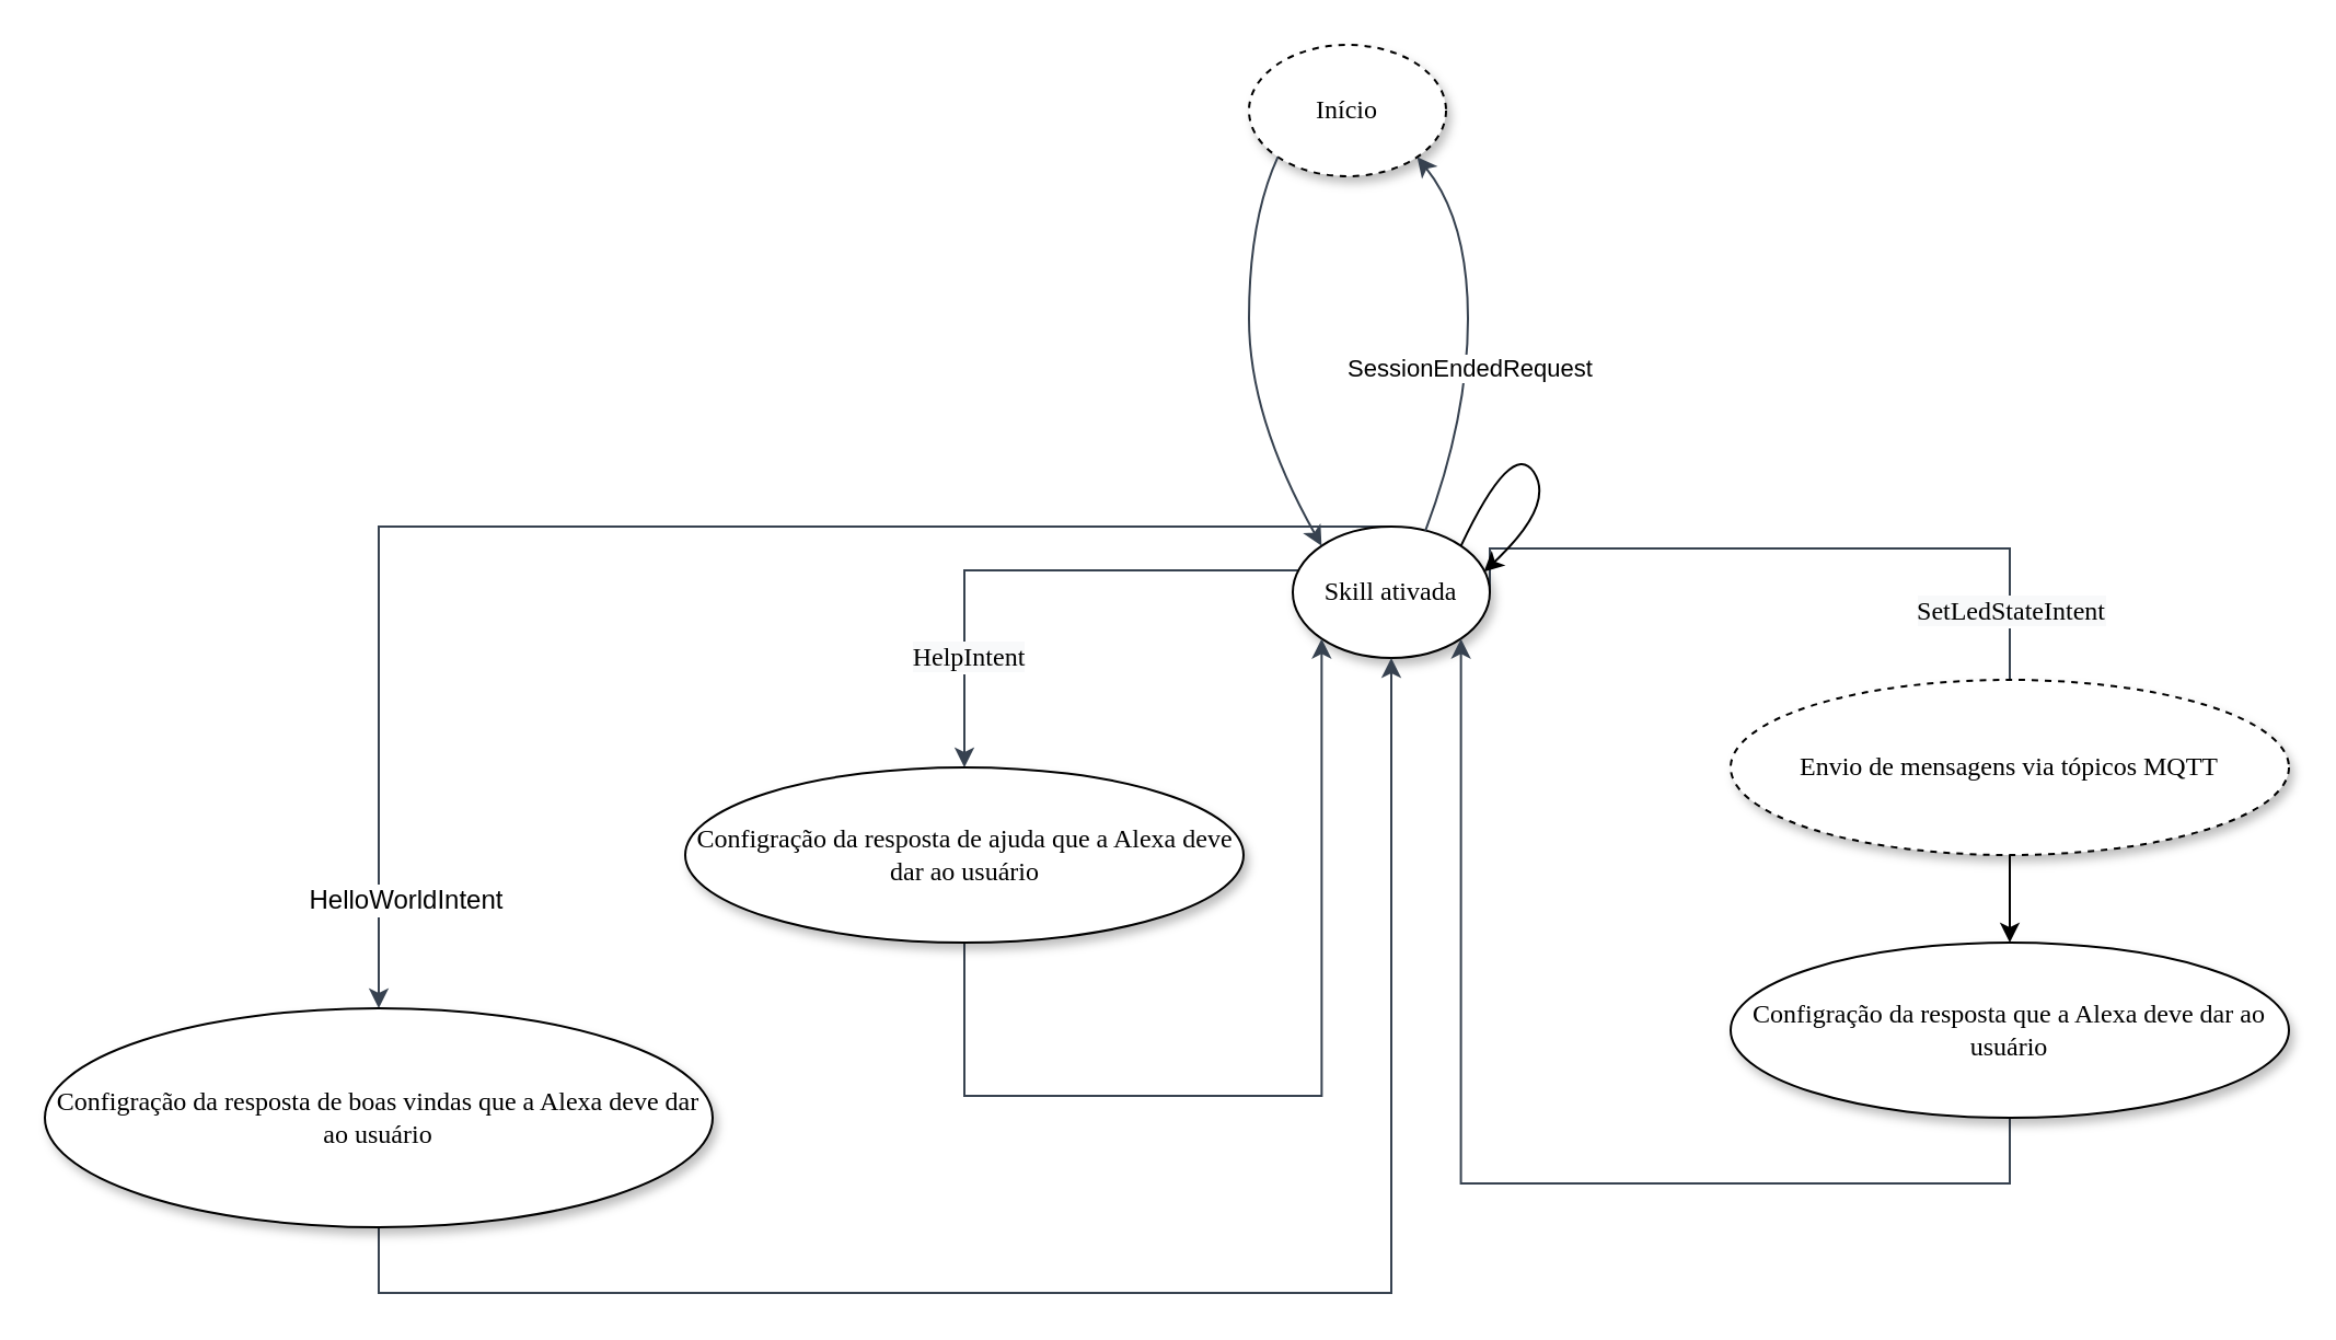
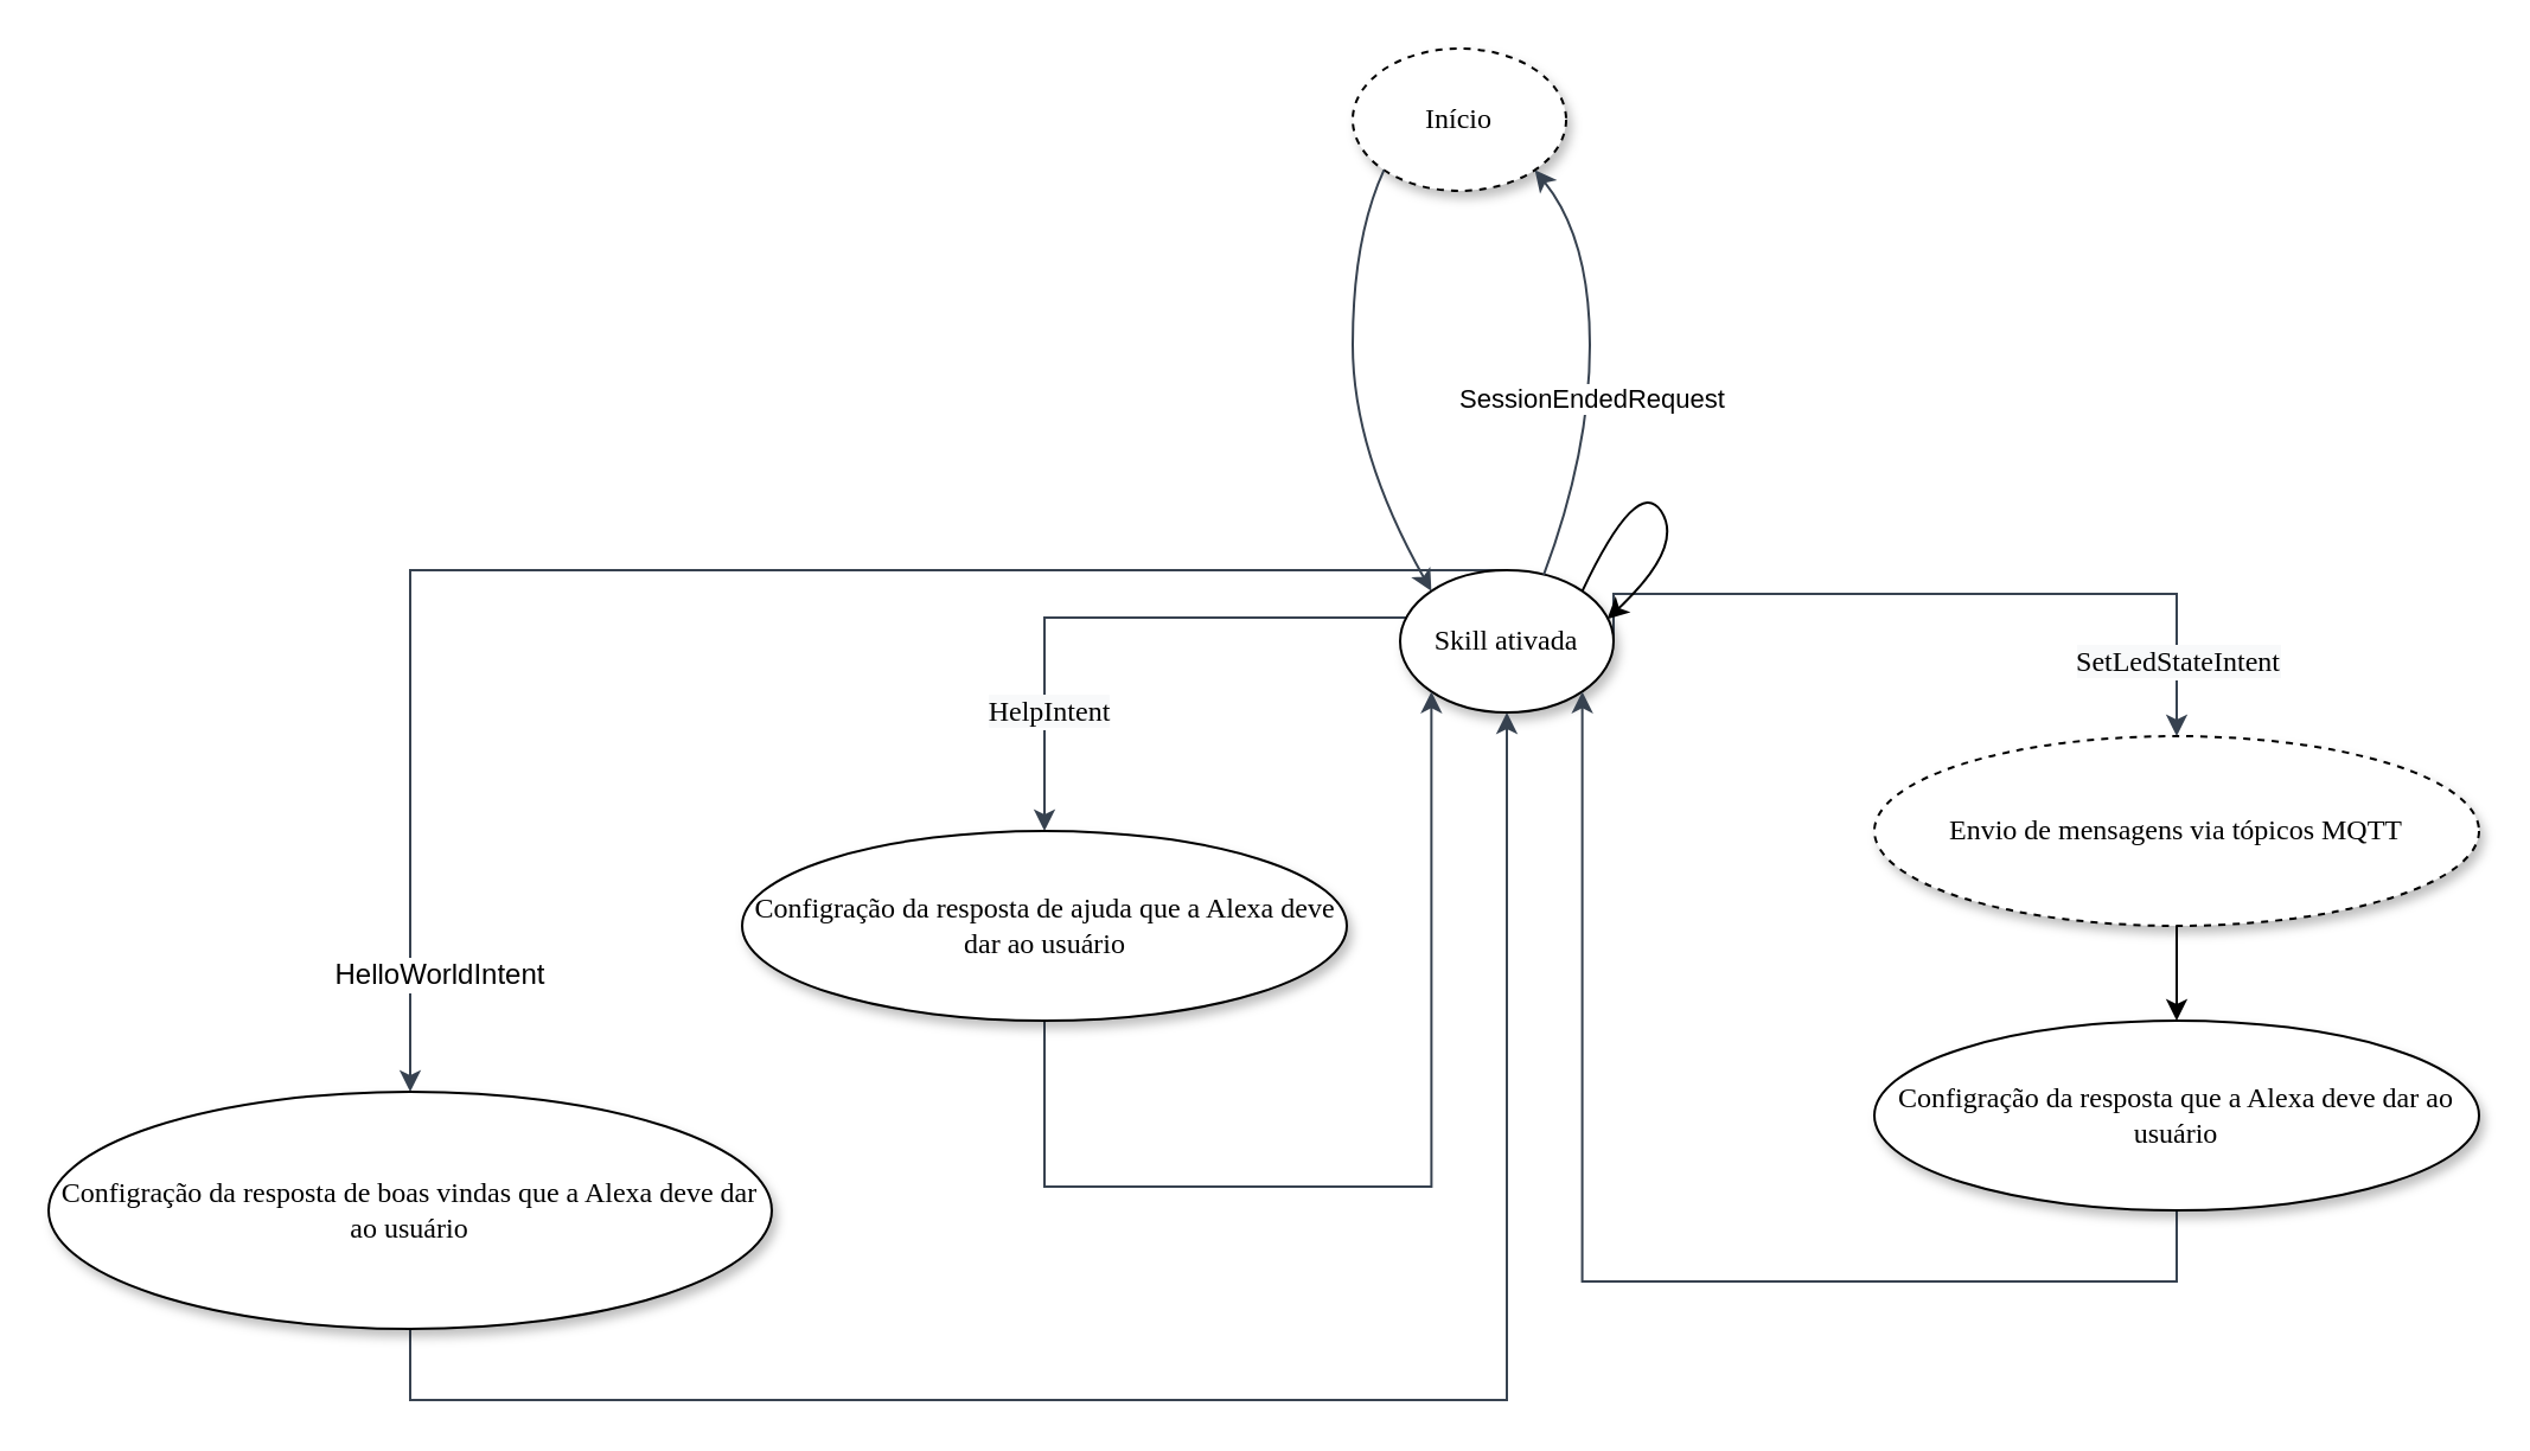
- <mxCell id="6" style="edgeStyle=orthogonalEdgeStyle;rounded=0;orthogonalLoop=1;jettySize=auto;html=1;exitX=1;exitY=0.5;exitDx=0;exitDy=0;entryX=0.5;entryY=0;entryDx=0;entryDy=0;strokeColor=#374250;fontSize=12;endArrow=none;" parent="1" source="8" target="11" edge="1"><mxGeometry relative="1" as="geometry"><Array as="points"><mxPoint x="918" y="250" /></Array></mxGeometry></mxCell>
+ <mxCell id="6" style="edgeStyle=orthogonalEdgeStyle;rounded=0;orthogonalLoop=1;jettySize=auto;html=1;exitX=1;exitY=0.5;exitDx=0;exitDy=0;entryX=0.5;entryY=0;entryDx=0;entryDy=0;strokeColor=#374250;fontSize=12;" parent="1" source="8" target="11" edge="1"><mxGeometry relative="1" as="geometry"><Array as="points"><mxPoint x="918" y="250" /></Array></mxGeometry></mxCell>
